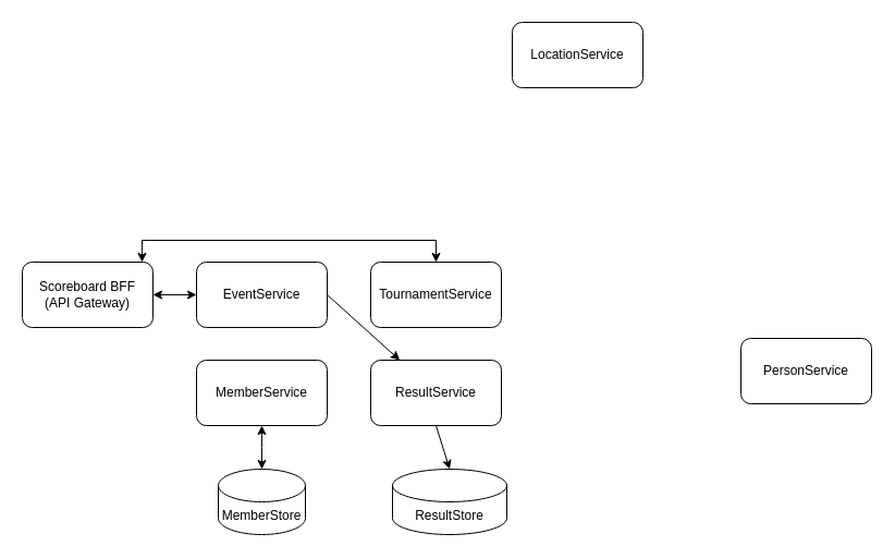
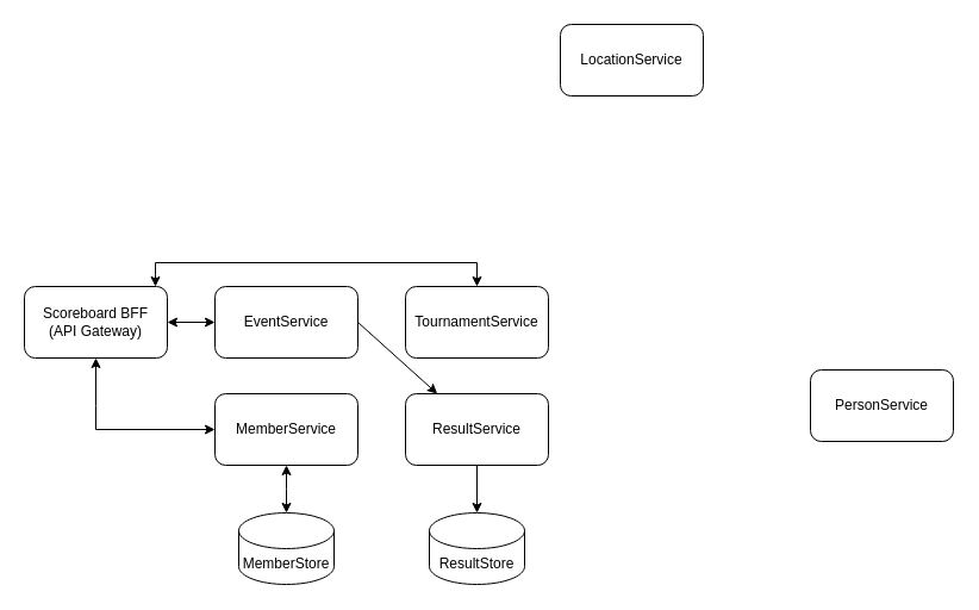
+ <mxCell id="5" value="" style="endArrow=classic;startArrow=classic;html=1;rounded=0;entryX=0.5;entryY=1;entryDx=0;entryDy=0;exitX=0;exitY=0.5;exitDx=0;exitDy=0;" edge="1" parent="1" source="4" target="2"><mxGeometry width="50" height="50" relative="1" as="geometry"><mxPoint x="160" y="470" as="sourcePoint" /><mxPoint x="430" y="260" as="targetPoint" /><Array as="points"><mxPoint x="80" y="360" /><mxPoint x="80" y="340" /></Array></mxGeometry></mxCell>
- <mxCell id="14" value="ResultStore" style="shape=cylinder3;whiteSpace=wrap;html=1;boundedLbl=1;backgroundOutline=1;size=15;" vertex="1" parent="1"><mxGeometry x="360" y="430" width="105" height="60" as="geometry" /></mxCell>
+ <mxCell id="14" value="ResultStore" style="shape=cylinder3;whiteSpace=wrap;html=1;boundedLbl=1;backgroundOutline=1;size=15;" vertex="1" parent="1"><mxGeometry x="360" y="430" width="80" height="60" as="geometry" /></mxCell>
